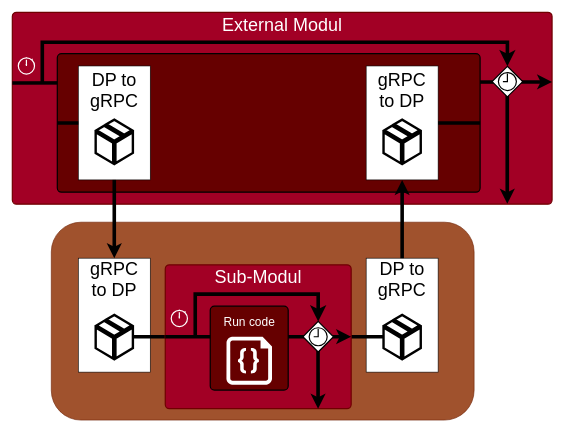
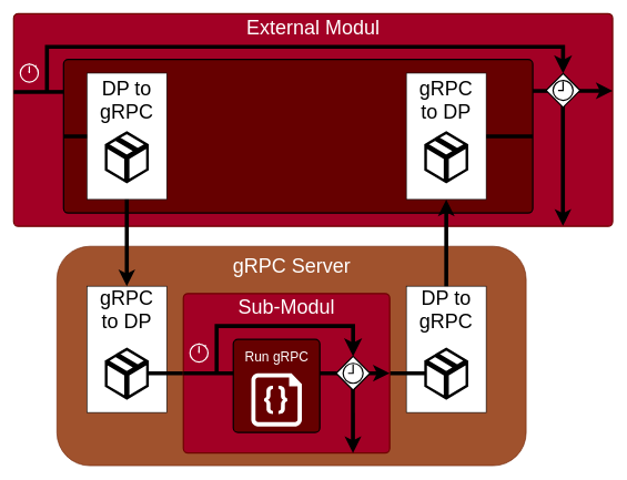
+ <mxCell id="17" value="&lt;font color=&quot;#ffffff&quot;&gt;&lt;span style=&quot;font-size: 30px;&quot;&gt;gRPC Server&lt;/span&gt;&lt;/font&gt;" style="text;html=1;align=center;verticalAlign=middle;whiteSpace=wrap;rounded=0;" vertex="1" parent="14"><mxGeometry x="12.5" y="10" width="680" height="39" as="geometry" /></mxCell>
- <mxCell id="34" value="&lt;font style=&quot;font-size: 20px;&quot; color=&quot;#ffffff&quot;&gt;Run code&lt;/font&gt;" style="text;html=1;align=center;verticalAlign=middle;whiteSpace=wrap;rounded=0;" vertex="1" parent="22"><mxGeometry x="77.5" y="74.79" width="125" height="39" as="geometry" /></mxCell>
+ <mxCell id="34" value="&lt;font style=&quot;font-size: 20px;&quot; color=&quot;#ffffff&quot;&gt;Run gRPC&lt;/font&gt;" style="text;html=1;align=center;verticalAlign=middle;whiteSpace=wrap;rounded=0;" vertex="1" parent="22"><mxGeometry x="77.5" y="74.79" width="125" height="39" as="geometry" /></mxCell>
